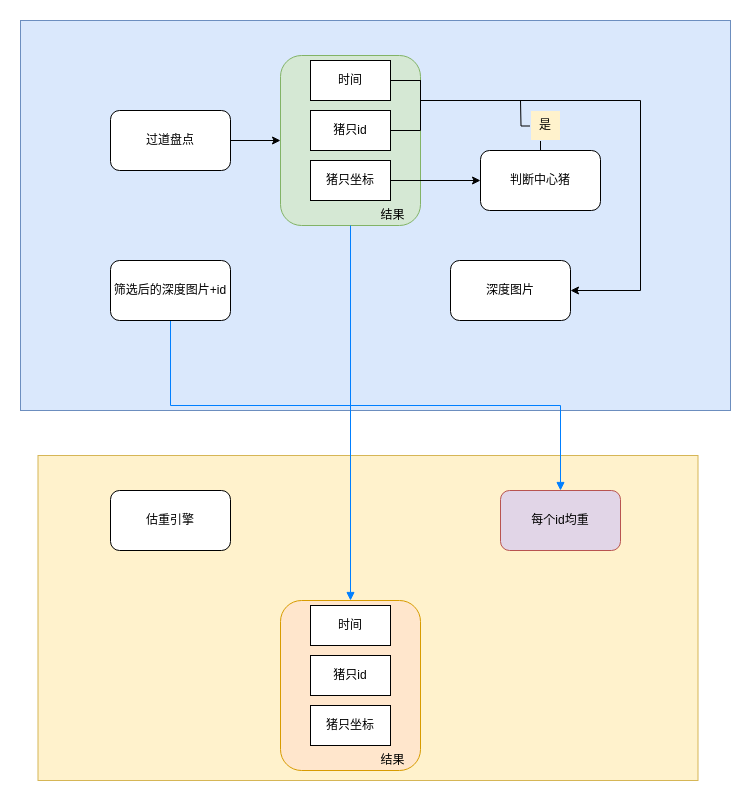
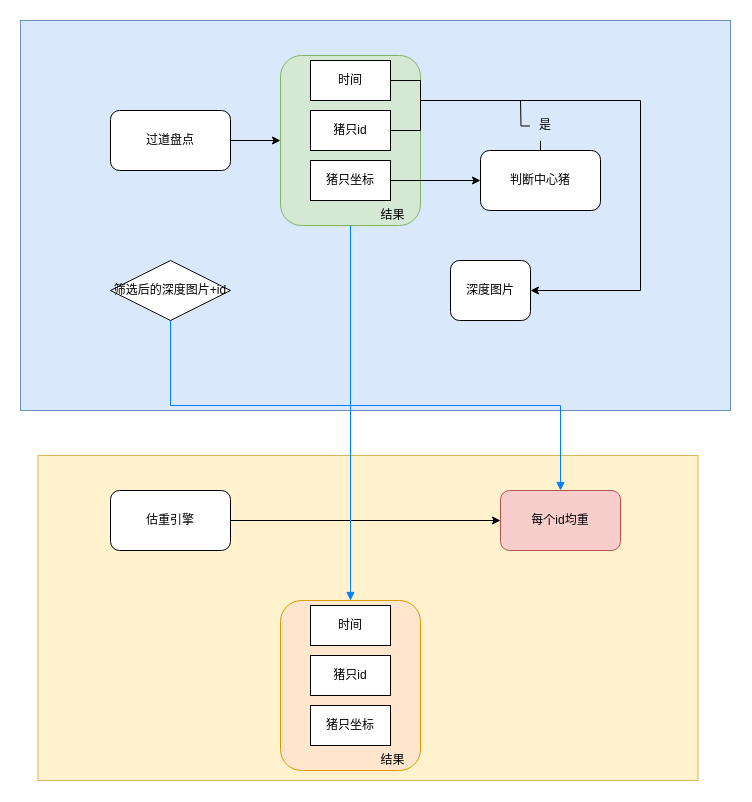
- <mxCell id="19" value="是" style="rounded=0;whiteSpace=wrap;html=1;strokeColor=#DAE8FC;fillColor=#fff2cc;" vertex="1" parent="1"><mxGeometry x="530" y="110" width="30" height="30" as="geometry" /></mxCell>
+ <mxCell id="19" value="是" style="rounded=0;whiteSpace=wrap;html=1;strokeColor=#DAE8FC;fillColor=#DAE8FC;" vertex="1" parent="1"><mxGeometry x="530" y="110" width="30" height="30" as="geometry" /></mxCell>
- <mxCell id="21" value="筛选后的深度图片+id" style="rounded=1;whiteSpace=wrap;html=1;" vertex="1" parent="1"><mxGeometry x="110" y="260" width="120" height="60" as="geometry" /></mxCell>
+ <mxCell id="21" value="筛选后的深度图片+id" style="rhombus;whiteSpace=wrap;html=1;" vertex="1" parent="1"><mxGeometry x="110" y="260" width="120" height="60" as="geometry" /></mxCell>
- <mxCell id="6" value="深度图片" style="rounded=1;whiteSpace=wrap;html=1;" vertex="1" parent="1"><mxGeometry x="450" y="260" width="120" height="60" as="geometry" /></mxCell>
+ <mxCell id="6" value="深度图片" style="rounded=1;whiteSpace=wrap;html=1;" vertex="1" parent="1"><mxGeometry x="450" y="260" width="80" height="60" as="geometry" /></mxCell>
+ <mxCell id="16" style="edgeStyle=orthogonalEdgeStyle;rounded=0;orthogonalLoop=1;jettySize=auto;html=1;exitX=1;exitY=0.5;exitDx=0;exitDy=0;entryX=0;entryY=0.5;entryDx=0;entryDy=0;endArrow=classic;endFill=1;strokeColor=#000000;" edge="1" parent="1" source="17" target="28"><mxGeometry relative="1" as="geometry" /></mxCell>
- <mxCell id="28" value="每个id均重" style="rounded=1;whiteSpace=wrap;html=1;fillColor=#e1d5e7;strokeColor=#b85450;" vertex="1" parent="1"><mxGeometry x="500" y="490" width="120" height="60" as="geometry" /></mxCell>
+ <mxCell id="28" value="每个id均重" style="rounded=1;whiteSpace=wrap;html=1;fillColor=#f8cecc;strokeColor=#b85450;" vertex="1" parent="1"><mxGeometry x="500" y="490" width="120" height="60" as="geometry" /></mxCell>
